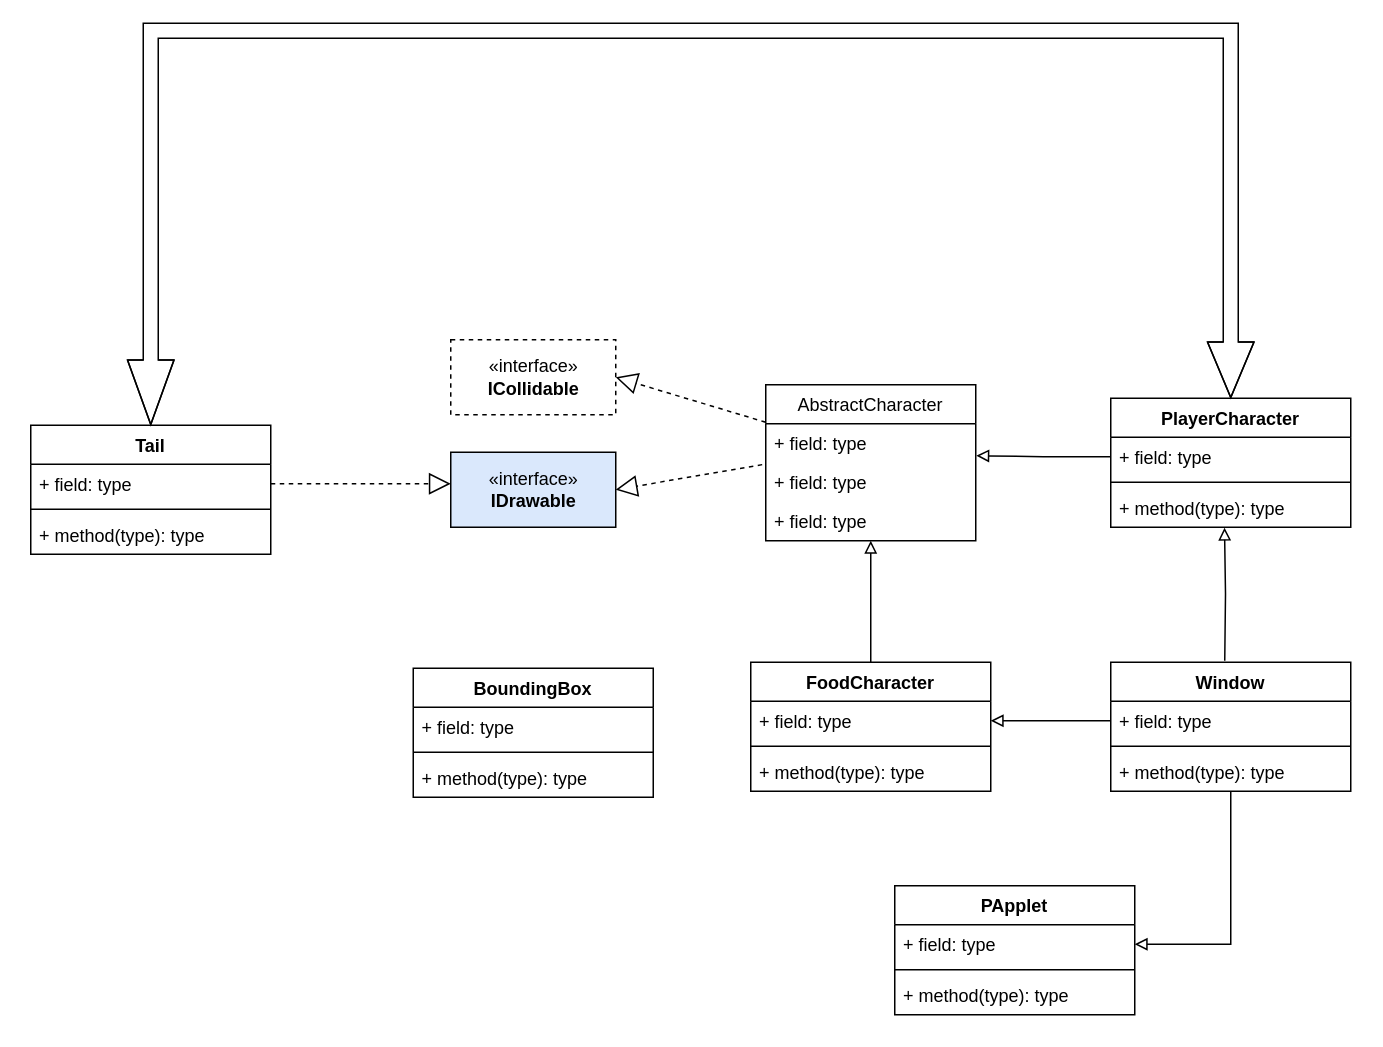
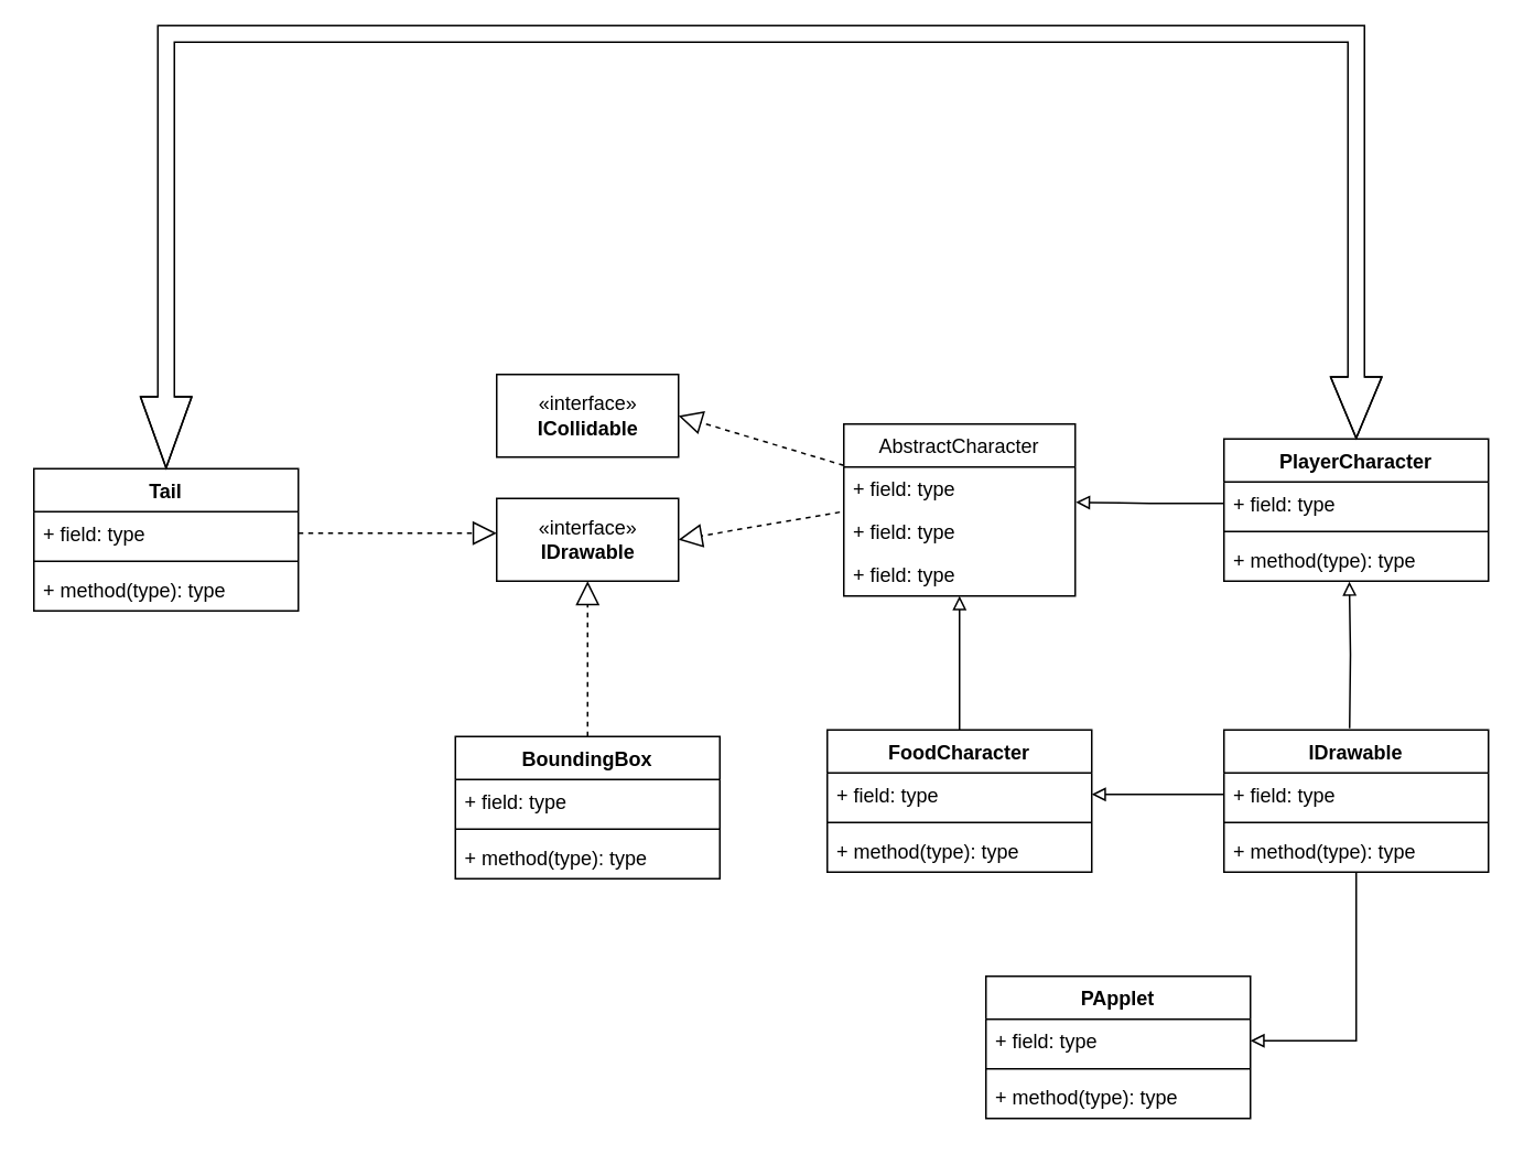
- <mxCell id="7" value="«interface»&lt;br&gt;&lt;b&gt;ICollidable&lt;/b&gt;" style="html=1;dashed=1;" vertex="1" parent="1"><mxGeometry x="300" y="226" width="110" height="50" as="geometry" /></mxCell>
+ <mxCell id="7" value="«interface»&lt;br&gt;&lt;b&gt;ICollidable&lt;/b&gt;" style="html=1;" vertex="1" parent="1"><mxGeometry x="300" y="226" width="110" height="50" as="geometry" /></mxCell>
- <mxCell id="6" value="«interface»&lt;br&gt;&lt;b&gt;IDrawable&lt;/b&gt;" style="html=1;fillColor=#dae8fc;" vertex="1" parent="1"><mxGeometry x="300" y="301" width="110" height="50" as="geometry" /></mxCell>
+ <mxCell id="6" value="«interface»&lt;br&gt;&lt;b&gt;IDrawable&lt;/b&gt;" style="html=1;" vertex="1" parent="1"><mxGeometry x="300" y="301" width="110" height="50" as="geometry" /></mxCell>
+ <mxCell id="33" value="" style="endArrow=block;dashed=1;endFill=0;endSize=12;html=1;rounded=0;exitX=0.5;exitY=0;exitDx=0;exitDy=0;" edge="1" parent="1" source="17" target="6"><mxGeometry width="160" relative="1" as="geometry"><mxPoint x="517.62" y="319.248" as="sourcePoint" /><mxPoint x="420" y="336" as="targetPoint" /></mxGeometry></mxCell>
- <mxCell id="27" value="Window" style="swimlane;fontStyle=1;align=center;verticalAlign=top;childLayout=stackLayout;horizontal=1;startSize=26;horizontalStack=0;resizeParent=1;resizeParentMax=0;resizeLast=0;collapsible=1;marginBottom=0;" vertex="1" parent="1"><mxGeometry x="740" y="441" width="160" height="86" as="geometry" /></mxCell>
+ <mxCell id="27" value="IDrawable" style="swimlane;fontStyle=1;align=center;verticalAlign=top;childLayout=stackLayout;horizontal=1;startSize=26;horizontalStack=0;resizeParent=1;resizeParentMax=0;resizeLast=0;collapsible=1;marginBottom=0;" vertex="1" parent="1"><mxGeometry x="740" y="441" width="160" height="86" as="geometry" /></mxCell>
